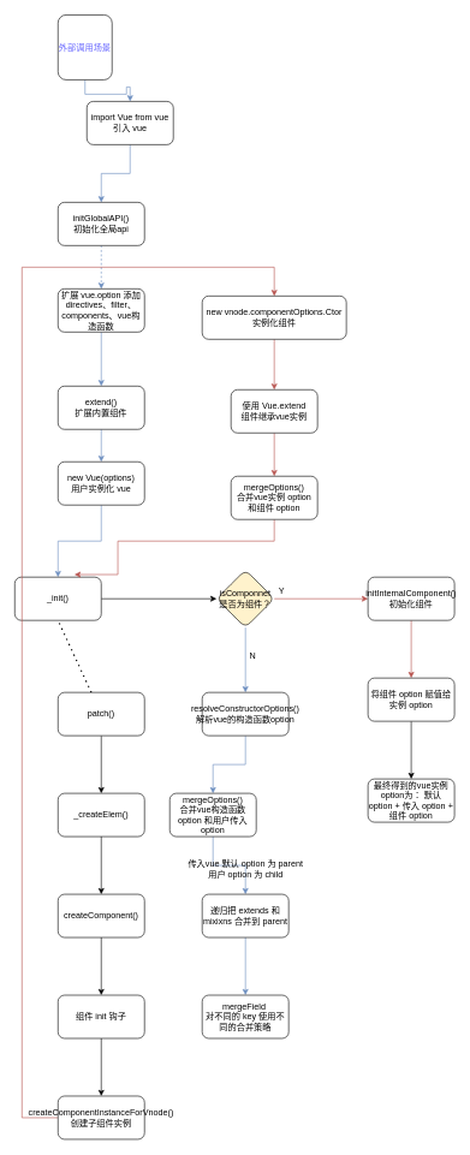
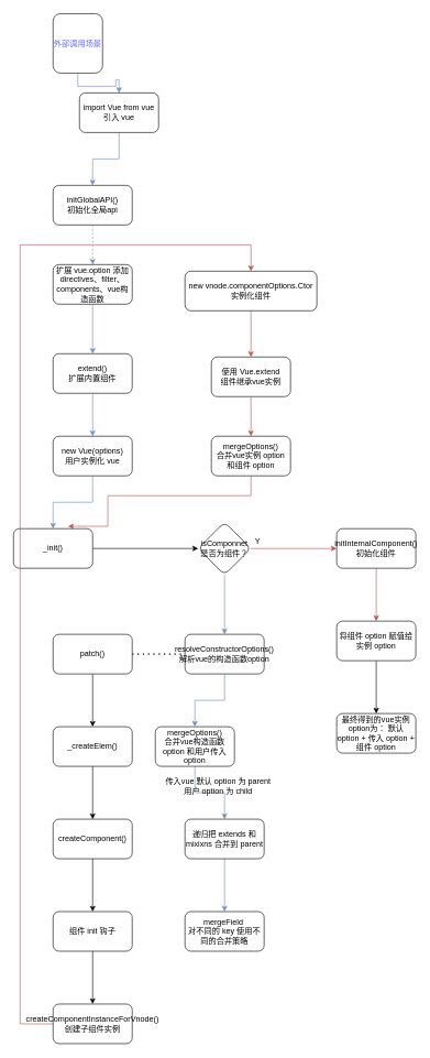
- <mxCell id="11" value="new Vue(options)&lt;br&gt;用户实例化 vue" style="whiteSpace=wrap;html=1;rounded=1;" vertex="1" parent="1"><mxGeometry x="80" y="640" width="120" height="60" as="geometry" /></mxCell>
+ <mxCell id="11" value="new Vue(options)&lt;br&gt;用户实例化 vue" style="whiteSpace=wrap;html=1;rounded=1;" vertex="1" parent="1"><mxGeometry x="80" y="660" width="120" height="60" as="geometry" /></mxCell>
- <mxCell id="16" value="isComponnet&lt;br&gt;是否为组件？" style="rhombus;whiteSpace=wrap;html=1;rounded=1;fillColor=#fff2cc;" vertex="1" parent="1"><mxGeometry x="300" y="790" width="80" height="80" as="geometry" /></mxCell>
+ <mxCell id="16" value="isComponnet&lt;br&gt;是否为组件？" style="rhombus;whiteSpace=wrap;html=1;rounded=1;" vertex="1" parent="1"><mxGeometry x="300" y="790" width="80" height="80" as="geometry" /></mxCell>
- <mxCell id="31" value="" style="endArrow=none;dashed=1;html=1;dashPattern=1 3;strokeWidth=2;entryX=0.5;entryY=1;entryDx=0;entryDy=0;" edge="1" parent="1" source="33" target="13"><mxGeometry width="50" height="50" relative="1" as="geometry"><mxPoint x="140" y="940" as="sourcePoint" /><mxPoint x="170" y="870" as="targetPoint" /></mxGeometry></mxCell>
+ <mxCell id="31" value="" style="endArrow=none;dashed=1;html=1;dashPattern=1 3;strokeWidth=2;" edge="1" parent="1" source="33" target="23"><mxGeometry width="50" height="50" relative="1" as="geometry"><mxPoint x="140" y="940" as="sourcePoint" /><mxPoint x="170" y="870" as="targetPoint" /></mxGeometry></mxCell>
- <mxCell id="24" value="N" style="text;html=1;align=center;verticalAlign=middle;resizable=0;points=[];autosize=1;strokeColor=none;" vertex="1" parent="1"><mxGeometry x="340" y="900" width="20" height="20" as="geometry" /></mxCell>
- <mxCell id="29" value="传入vue 默认 option 为 parent&lt;br&gt;用户 option 为 child" style="text;html=1;align=center;verticalAlign=middle;resizable=0;points=[];autosize=1;strokeColor=none;" vertex="1" parent="1"><mxGeometry x="255" y="1190" width="170" height="30" as="geometry" /></mxCell>
+ <mxCell id="29" value="传入vue 默认 option 为 parent&lt;br&gt;用户 option 为 child" style="text;html=1;align=center;verticalAlign=middle;resizable=0;points=[];autosize=1;strokeColor=none;" vertex="1" parent="1"><mxGeometry x="245" y="1175" width="170" height="30" as="geometry" /></mxCell>
